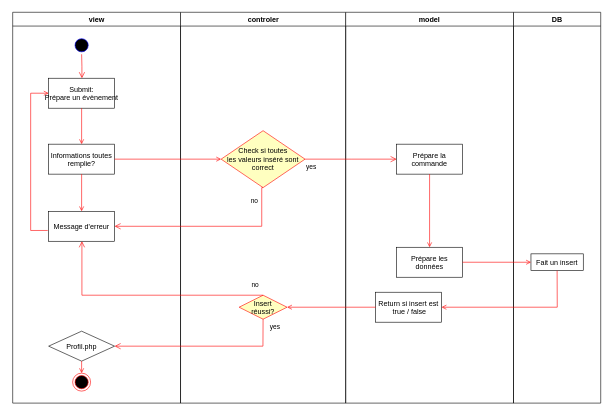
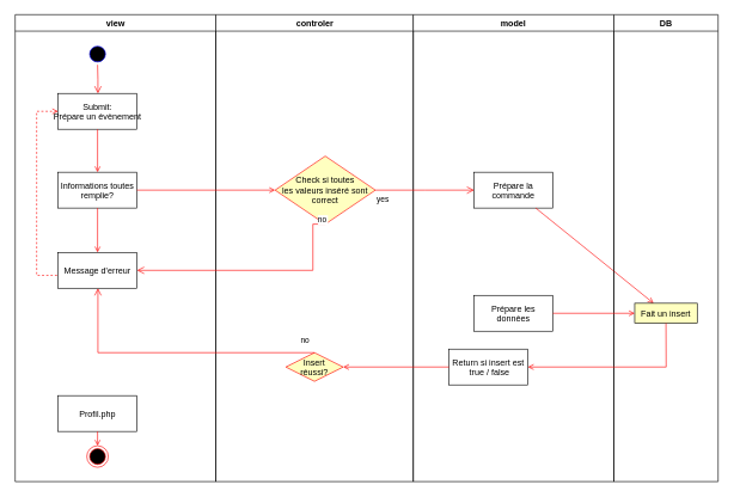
- <mxCell id="15" value="Check si toutes &#10;les valeurs inséré sont&#10;correct" style="rhombus;fillColor=#ffffc0;strokeColor=#ff0000;" parent="14" vertex="1"><mxGeometry x="67.75" y="197.5" width="140" height="95" as="geometry" /></mxCell>
+ <mxCell id="15" value="Check si toutes &#10;les valeurs inséré sont&#10;correct" style="rhombus;fillColor=#ffffc0;strokeColor=#ff0000;" parent="14" vertex="1"><mxGeometry x="82.75" y="197.5" width="140" height="95" as="geometry" /></mxCell>
- <mxCell id="8" value="" style="edgeStyle=elbowEdgeStyle;elbow=horizontal;strokeColor=#FF0000;endArrow=open;endFill=1;rounded=0;exitX=-0.014;exitY=0.64;exitDx=0;exitDy=0;exitPerimeter=0;" parent="2" source="12" target="5" edge="1"><mxGeometry width="100" height="100" relative="1" as="geometry"><mxPoint x="160" y="290" as="sourcePoint" /><mxPoint x="260" y="190" as="targetPoint" /><Array as="points"><mxPoint x="30" y="250" /></Array></mxGeometry></mxCell>
+ <mxCell id="8" value="" style="edgeStyle=elbowEdgeStyle;elbow=horizontal;strokeColor=#FF0000;endArrow=open;endFill=1;rounded=0;exitX=-0.014;exitY=0.64;exitDx=0;exitDy=0;exitPerimeter=0;dashed=1;" parent="2" source="12" target="5" edge="1"><mxGeometry width="100" height="100" relative="1" as="geometry"><mxPoint x="160" y="290" as="sourcePoint" /><mxPoint x="260" y="190" as="targetPoint" /><Array as="points"><mxPoint x="30" y="250" /></Array></mxGeometry></mxCell>
- <mxCell id="19" value="" style="endArrow=open;strokeColor=#FF0000;endFill=1;rounded=0;entryX=0.5;entryY=0;entryDx=0;entryDy=0;" parent="17" source="18" target="20" edge="1"><mxGeometry relative="1" as="geometry" /></mxCell>
+ <mxCell id="19" value="" style="endArrow=open;strokeColor=#FF0000;endFill=1;rounded=0;" parent="17" source="18" target="24" edge="1"><mxGeometry relative="1" as="geometry" /></mxCell>
- <mxCell id="24" value="Fait un insert" style="" vertex="1" parent="23"><mxGeometry x="29.13" y="403" width="87.25" height="28" as="geometry" /></mxCell>
+ <mxCell id="24" value="Fait un insert" style="fillColor=#ffffc0;" vertex="1" parent="23"><mxGeometry x="29.13" y="403" width="87.25" height="28" as="geometry" /></mxCell>
- <mxCell id="9" value="Profil.php" style="rhombus;" vertex="1" parent="2"><mxGeometry x="60" y="532" width="110" height="50" as="geometry" /></mxCell>
+ <mxCell id="9" value="Profil.php" style="" vertex="1" parent="2"><mxGeometry x="60" y="532" width="110" height="50" as="geometry" /></mxCell>
- <mxCell id="28" value="yes" style="edgeStyle=elbowEdgeStyle;elbow=horizontal;align=left;verticalAlign=top;endArrow=open;endSize=8;strokeColor=#FF0000;endFill=1;rounded=0;exitX=0.5;exitY=1;exitDx=0;exitDy=0;entryX=1;entryY=0.5;entryDx=0;entryDy=0;" edge="1" parent="1" source="16" target="9"><mxGeometry x="-1" y="10" relative="1" as="geometry"><mxPoint x="176" y="542" as="targetPoint" /><mxPoint x="371" y="540" as="sourcePoint" /><Array as="points"><mxPoint x="438" y="552" /><mxPoint x="480.5" y="597" /></Array><mxPoint as="offset" /></mxGeometry></mxCell>
